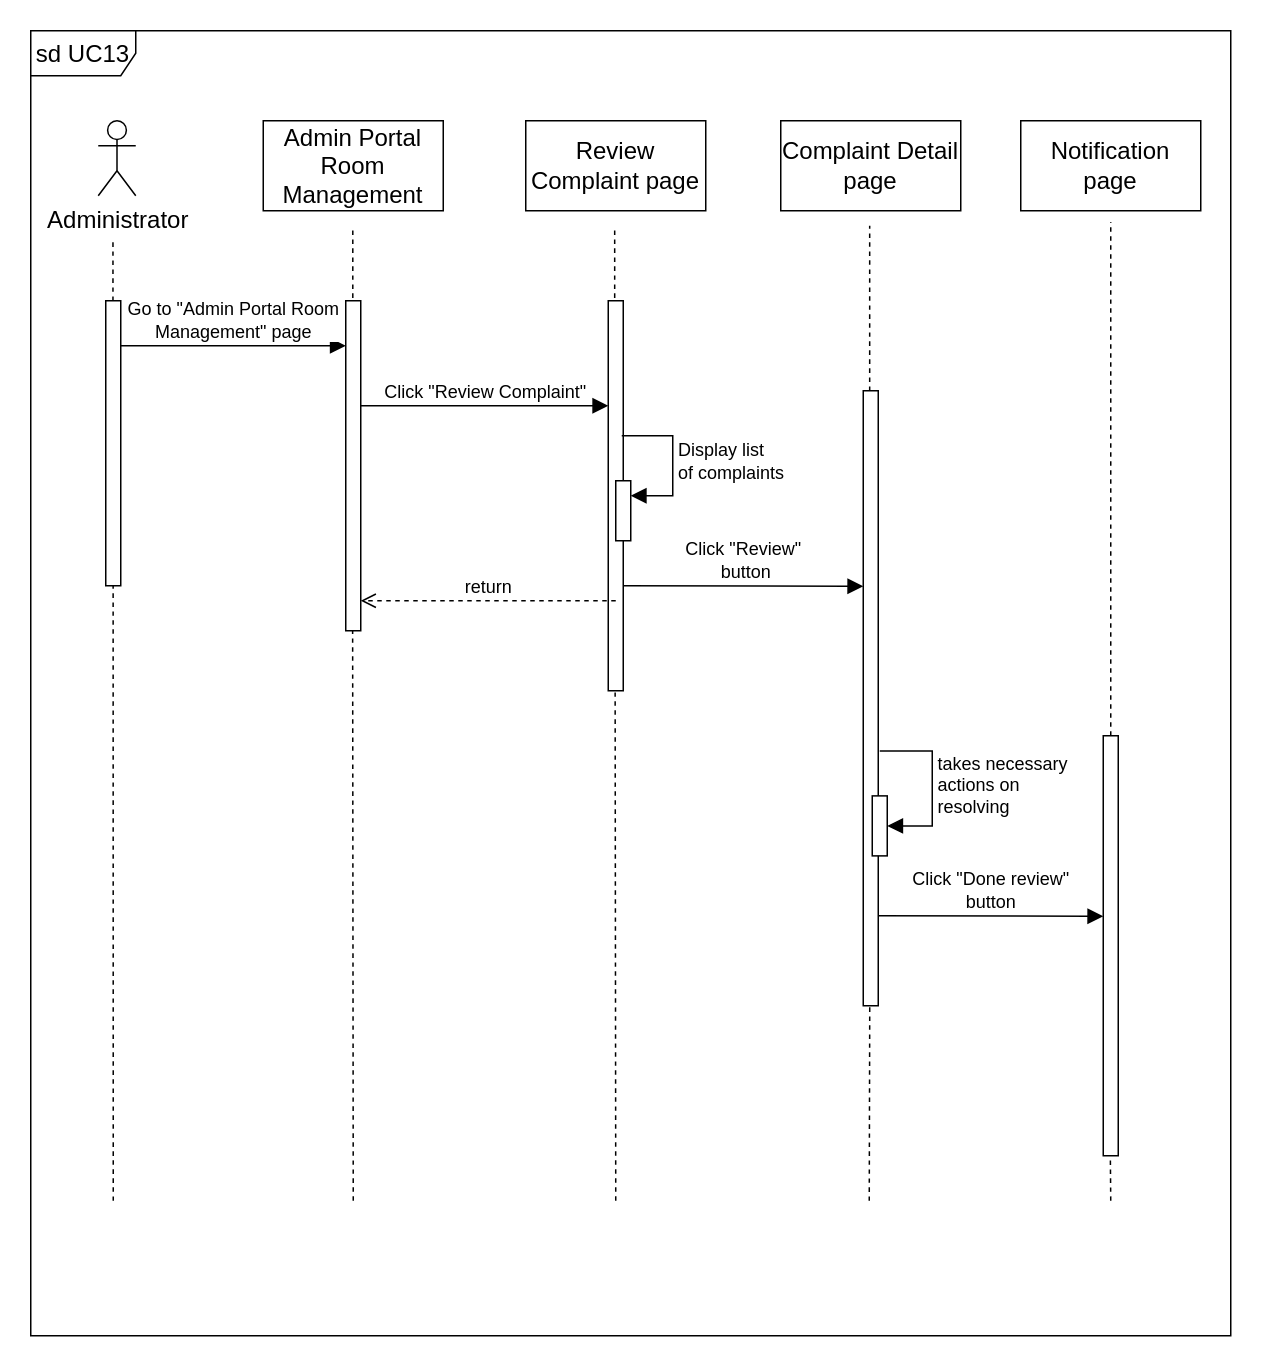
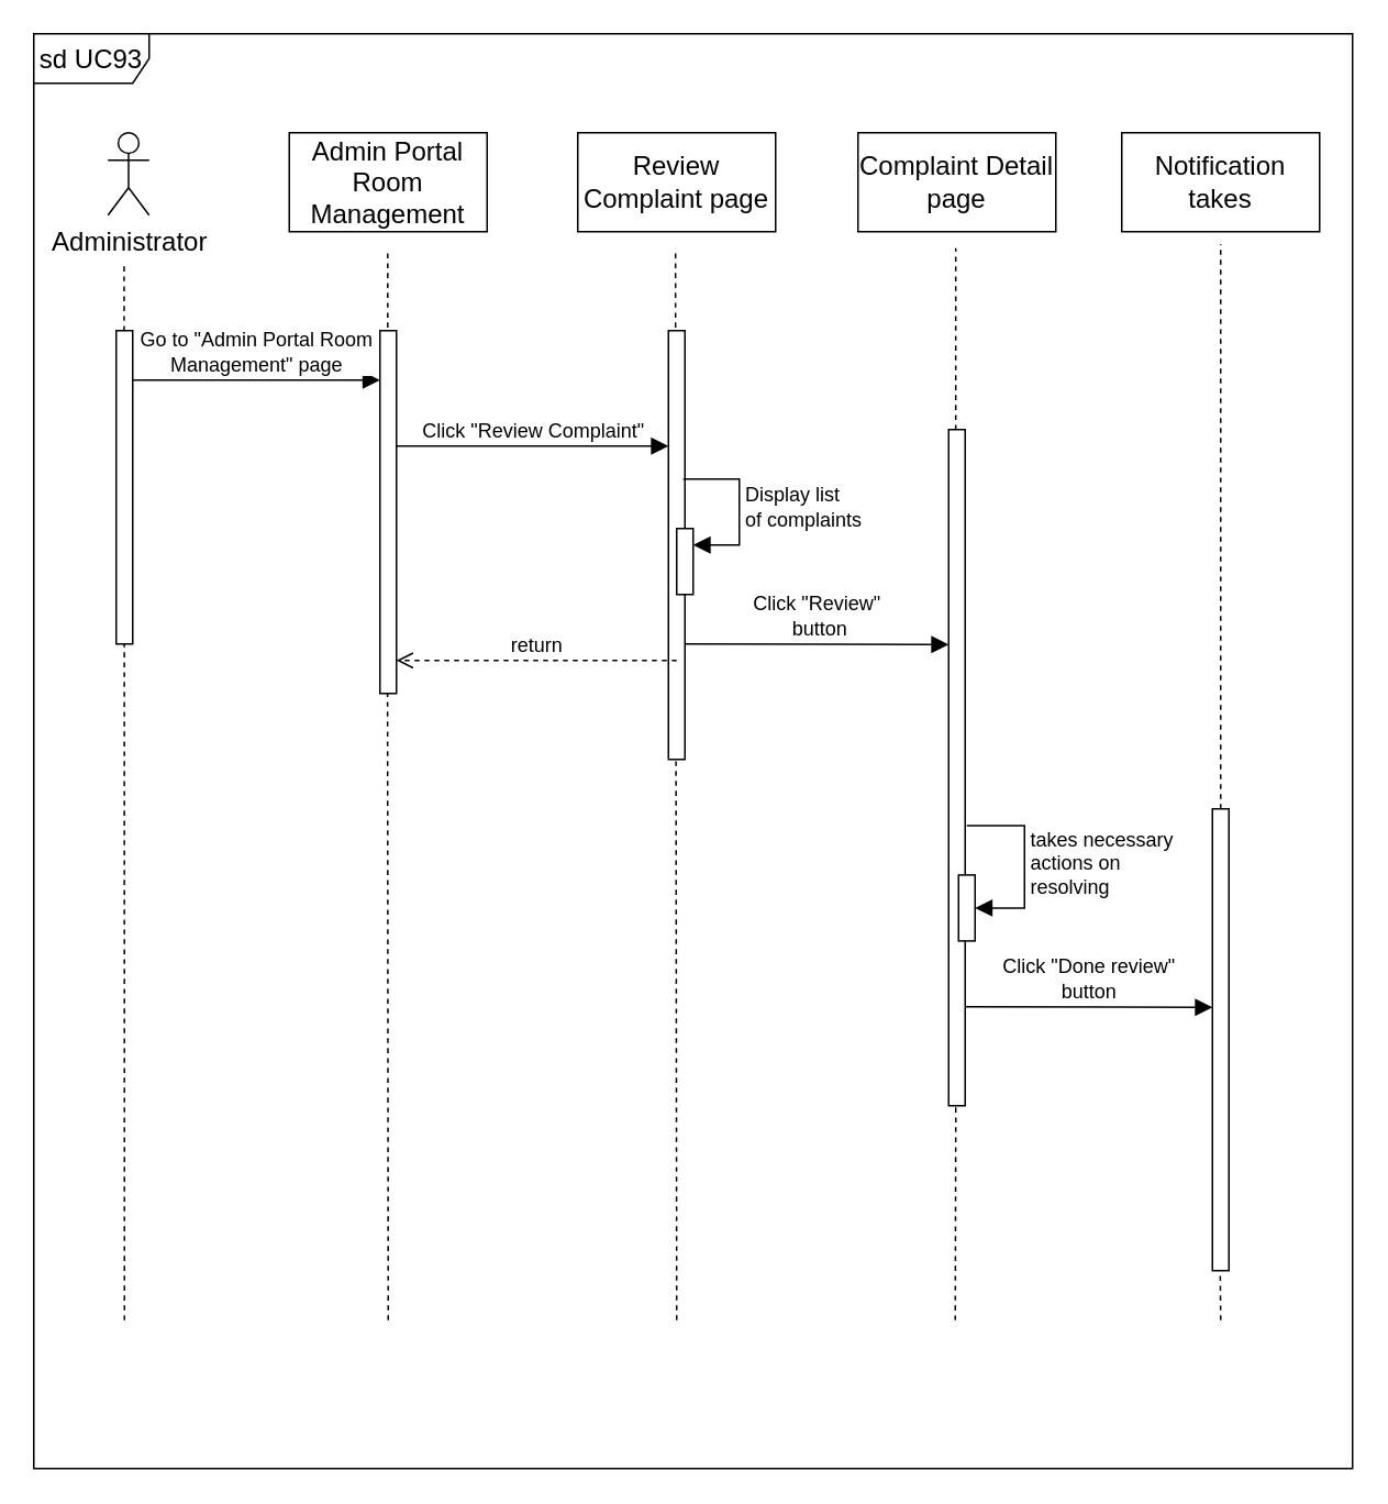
- <mxCell id="25" value="sd UC13" style="shape=umlFrame;whiteSpace=wrap;html=1;pointerEvents=0;fontSize=16;width=70;height=30;" parent="1" vertex="1"><mxGeometry x="20" y="20" width="800" height="870" as="geometry" /></mxCell>
+ <mxCell id="25" value="sd UC93" style="shape=umlFrame;whiteSpace=wrap;html=1;pointerEvents=0;fontSize=16;width=70;height=30;" parent="1" vertex="1"><mxGeometry x="20" y="20" width="800" height="870" as="geometry" /></mxCell>
- <mxCell id="30" value="Notification page" style="html=1;whiteSpace=wrap;fontSize=16;" parent="1" vertex="1"><mxGeometry x="680" y="80" width="120" height="60" as="geometry" /></mxCell>
+ <mxCell id="30" value="Notification takes" style="html=1;whiteSpace=wrap;fontSize=16;" parent="1" vertex="1"><mxGeometry x="680" y="80" width="120" height="60" as="geometry" /></mxCell>
